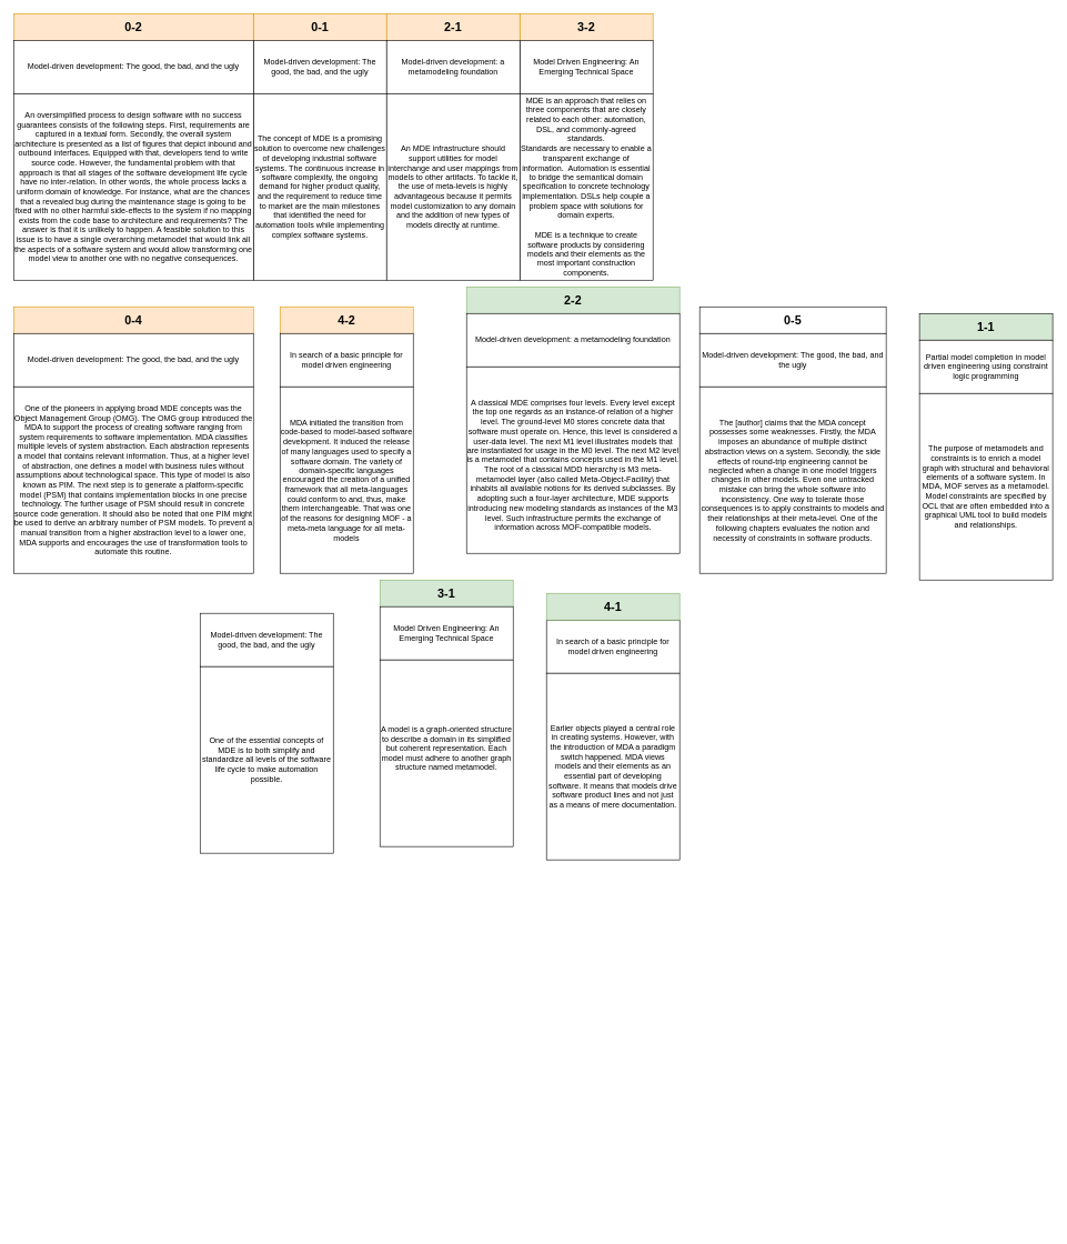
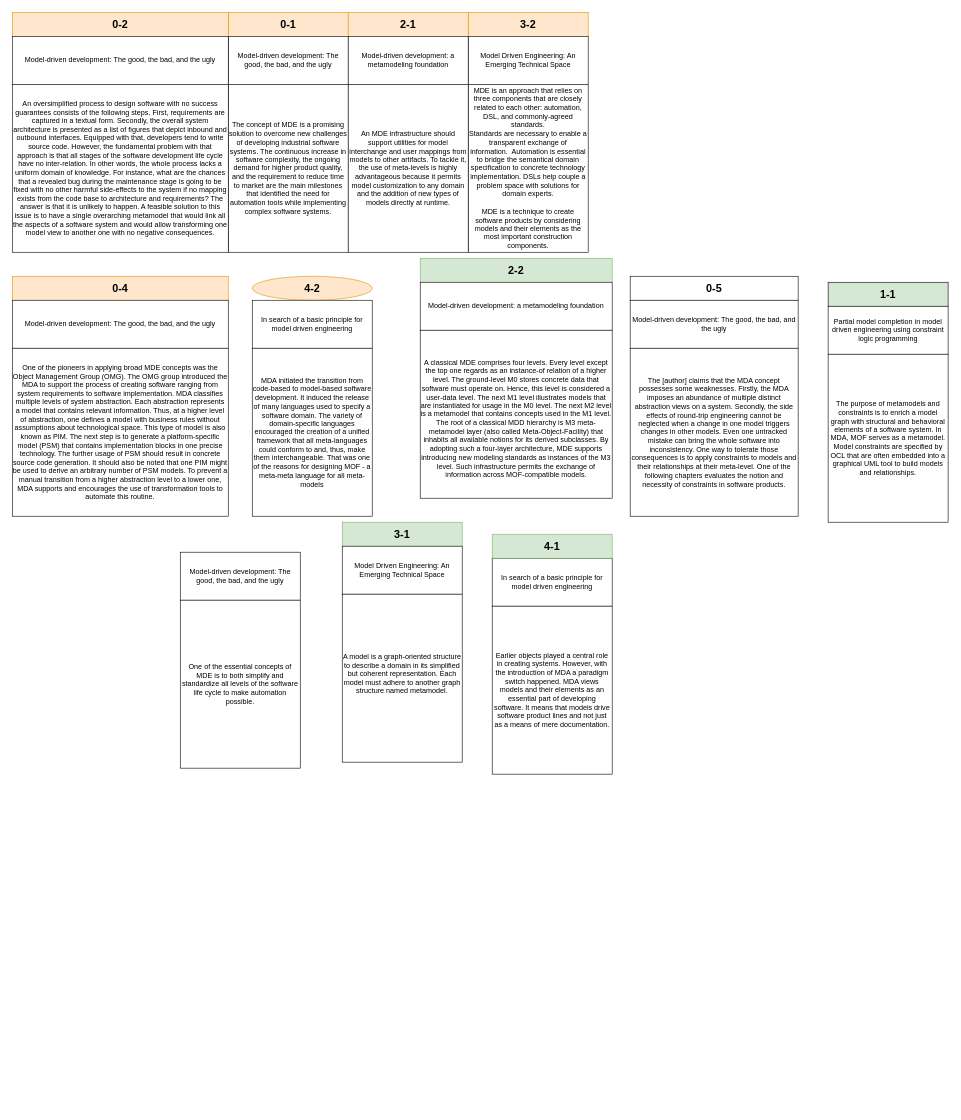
- <mxCell id="28" value="&lt;b&gt;&lt;font style=&quot;font-size: 18px;&quot;&gt;4-2&lt;/font&gt;&lt;/b&gt;" style="rounded=0;whiteSpace=wrap;html=1;fillColor=#ffe6cc;strokeColor=#d79b00;" vertex="1" parent="27"><mxGeometry width="200" height="40" as="geometry" /></mxCell>
+ <mxCell id="28" value="&lt;b&gt;&lt;font style=&quot;font-size: 18px;&quot;&gt;4-2&lt;/font&gt;&lt;/b&gt;" style="ellipse;whiteSpace=wrap;html=1;fillColor=#ffe6cc;strokeColor=#d79b00;" vertex="1" parent="27"><mxGeometry width="200" height="40" as="geometry" /></mxCell>
